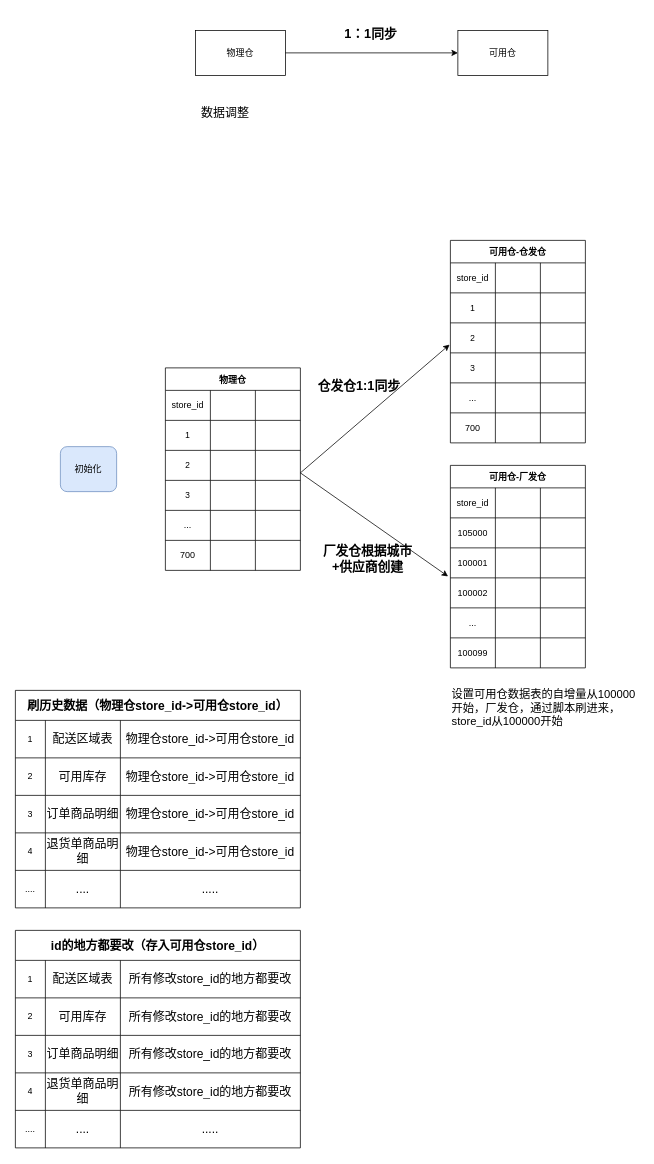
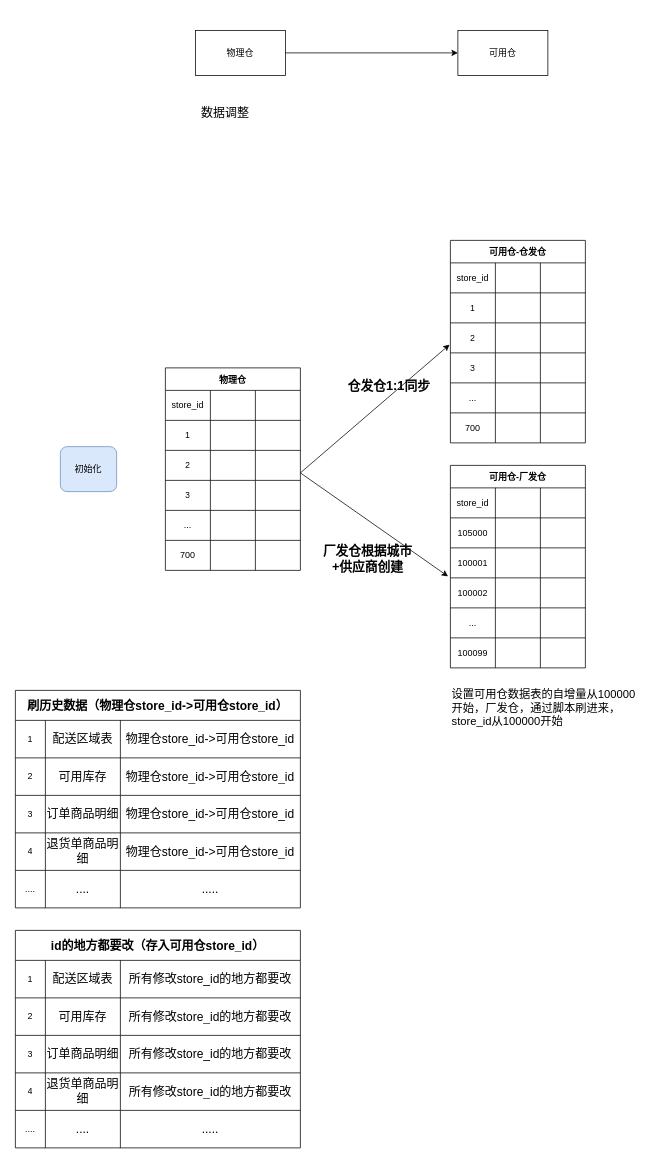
- <mxCell id="5" value="&lt;b&gt;&lt;font style=&quot;font-size: 17px&quot;&gt;1：1同步&lt;/font&gt;&lt;/b&gt;" style="text;html=1;strokeColor=none;fillColor=none;align=center;verticalAlign=middle;whiteSpace=wrap;rounded=0;" vertex="1" parent="1"><mxGeometry x="443.5" y="20" width="100" height="50" as="geometry" /></mxCell>
- <mxCell id="58" value="&lt;b&gt;&lt;font style=&quot;font-size: 17px&quot;&gt;仓发仓1:1同步&lt;/font&gt;&lt;/b&gt;" style="text;html=1;strokeColor=none;fillColor=none;align=center;verticalAlign=middle;whiteSpace=wrap;rounded=0;" vertex="1" parent="1"><mxGeometry x="420" y="490" width="116.5" height="50" as="geometry" /></mxCell>
+ <mxCell id="58" value="&lt;b&gt;&lt;font style=&quot;font-size: 17px&quot;&gt;仓发仓1:1同步&lt;/font&gt;&lt;/b&gt;" style="text;html=1;strokeColor=none;fillColor=none;align=center;verticalAlign=middle;whiteSpace=wrap;rounded=0;" vertex="1" parent="1"><mxGeometry x="460" y="490" width="116.5" height="50" as="geometry" /></mxCell>
